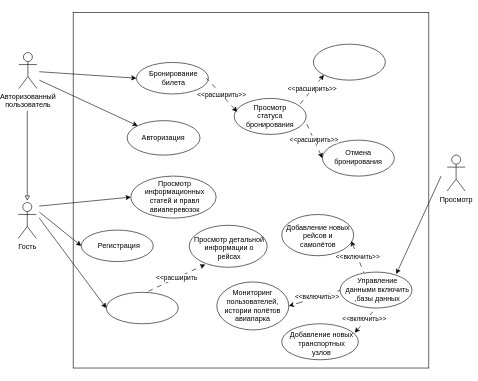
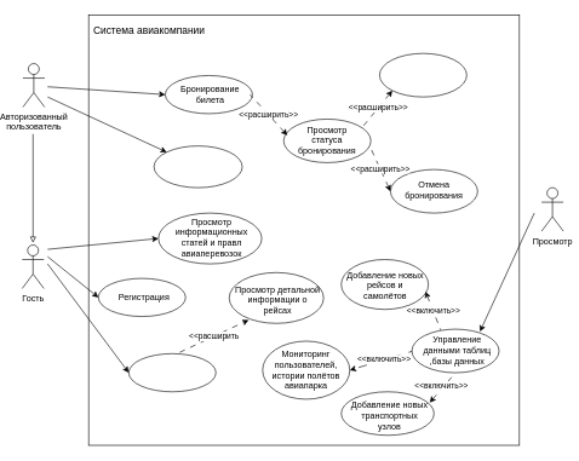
+ <mxCell id="4" value="&lt;font style=&quot;font-size: 14px;&quot;&gt;Система авиакомпании&lt;/font&gt;" style="text;html=1;strokeColor=none;fillColor=none;align=center;verticalAlign=middle;whiteSpace=wrap;rounded=0;strokeWidth=3;" parent="1" vertex="1"><mxGeometry x="115" y="26" width="160" height="30" as="geometry" /></mxCell>
- <mxCell id="38" value="Авторизация" style="text;html=1;strokeColor=none;fillColor=none;align=center;verticalAlign=middle;whiteSpace=wrap;rounded=0;" parent="1" vertex="1"><mxGeometry x="207.25" y="212" width="110" height="35" as="geometry" /></mxCell>
- <mxCell id="21" value="Управление данными включить&lt;br&gt;,базы данных" style="text;html=1;strokeColor=none;fillColor=none;align=center;verticalAlign=middle;whiteSpace=wrap;rounded=0;" parent="1" vertex="1"><mxGeometry x="563.5" y="464" width="110" height="35" as="geometry" /></mxCell>
+ <mxCell id="21" value="Управление данными таблиц&lt;br&gt;,базы данных" style="text;html=1;strokeColor=none;fillColor=none;align=center;verticalAlign=middle;whiteSpace=wrap;rounded=0;" parent="1" vertex="1"><mxGeometry x="563.5" y="464" width="110" height="35" as="geometry" /></mxCell>
